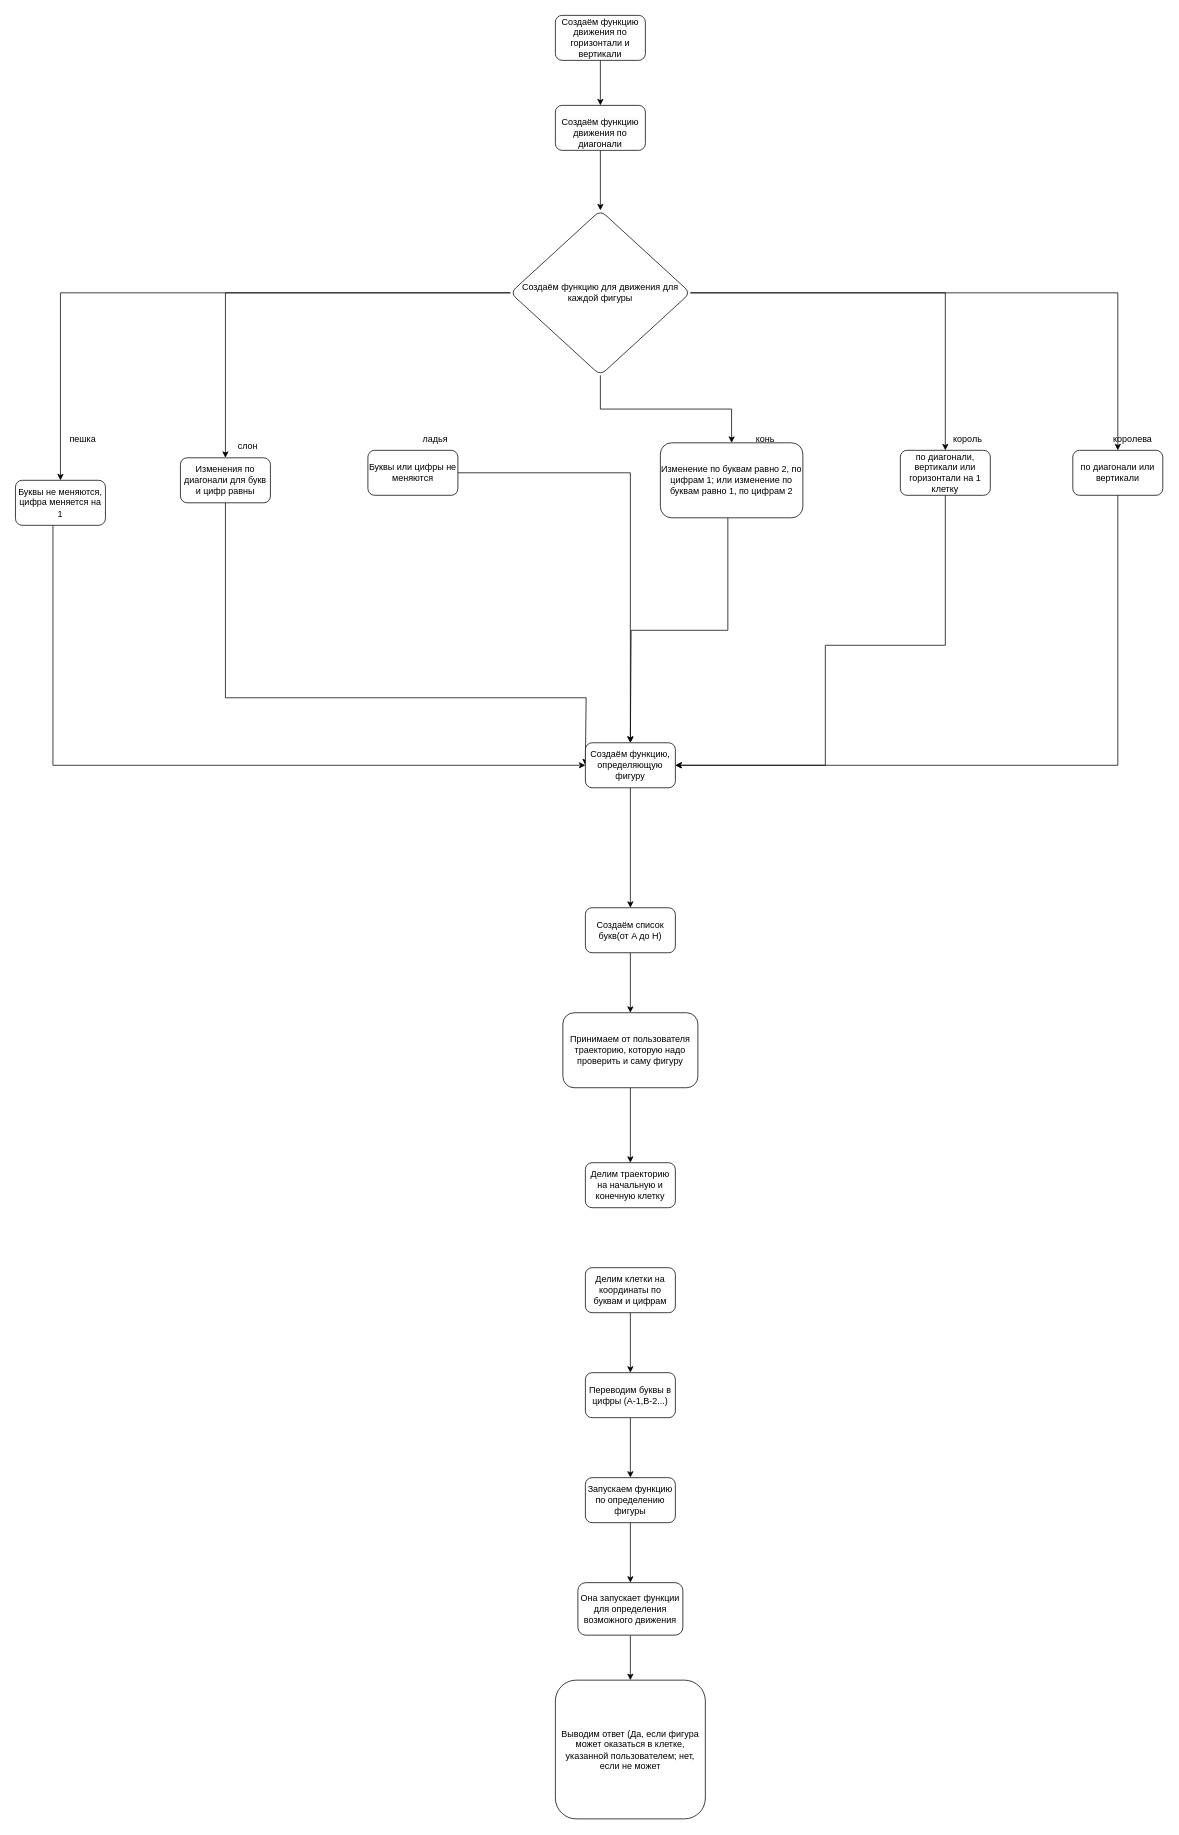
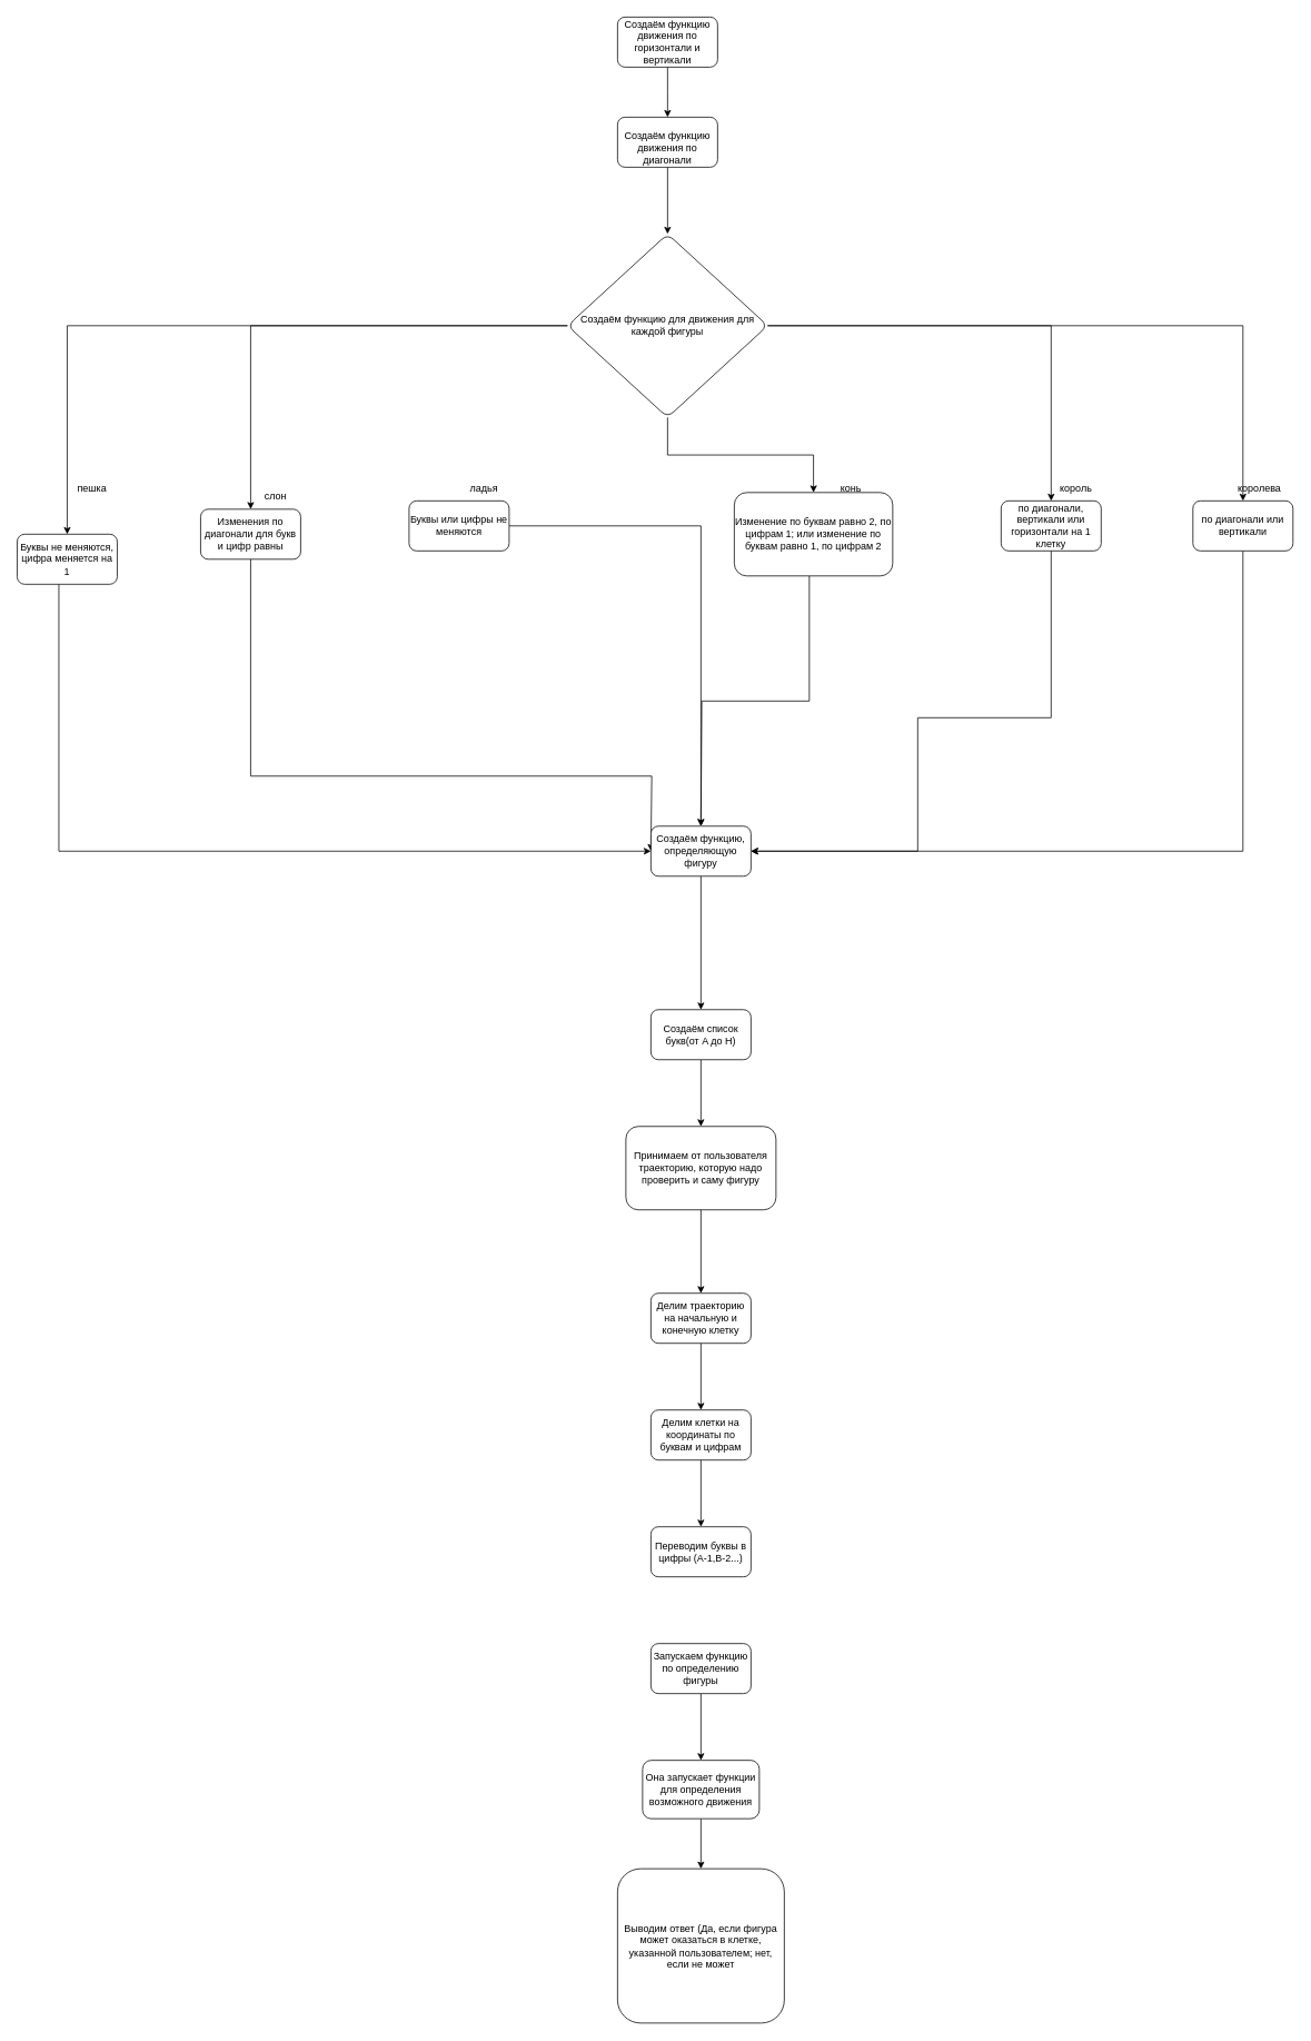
+ <mxCell id="36" value="" style="edgeStyle=orthogonalEdgeStyle;rounded=0;orthogonalLoop=1;jettySize=auto;html=1;" edge="1" parent="1" source="37" target="39"><mxGeometry relative="1" as="geometry" /></mxCell>
- <mxCell id="40" value="" style="edgeStyle=orthogonalEdgeStyle;rounded=0;orthogonalLoop=1;jettySize=auto;html=1;" edge="1" parent="1" source="41" target="43"><mxGeometry relative="1" as="geometry" /></mxCell>
